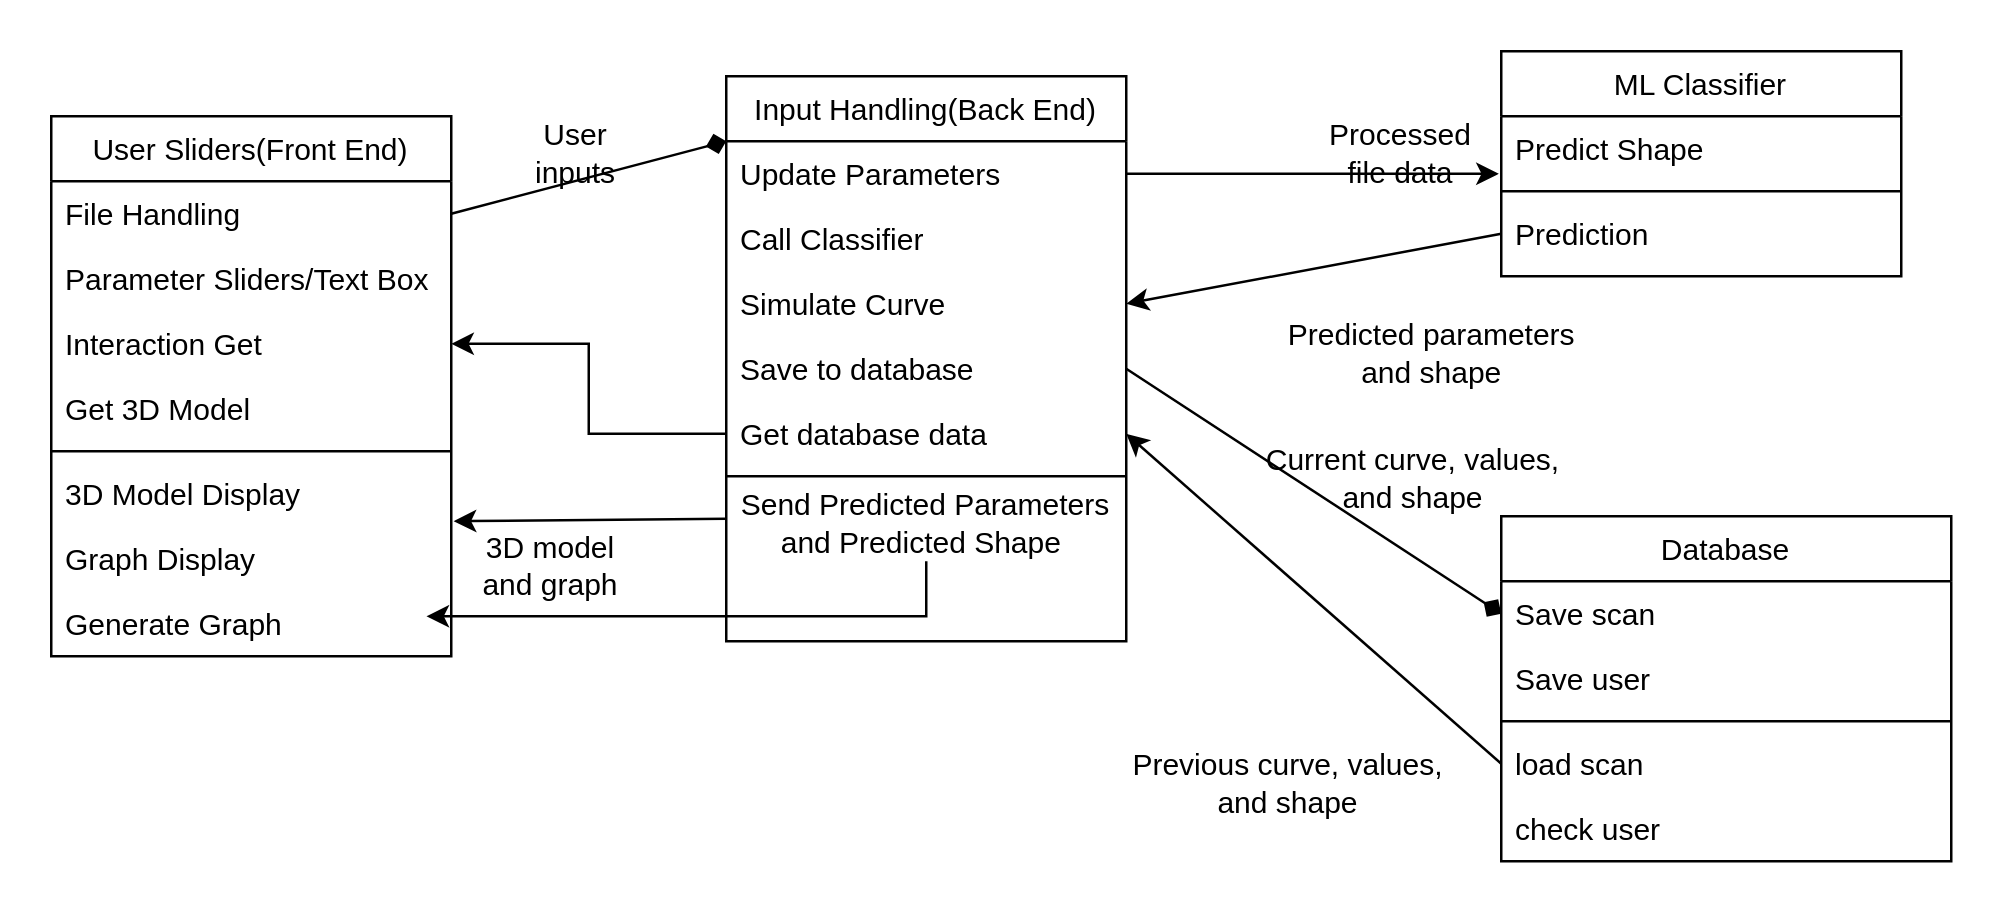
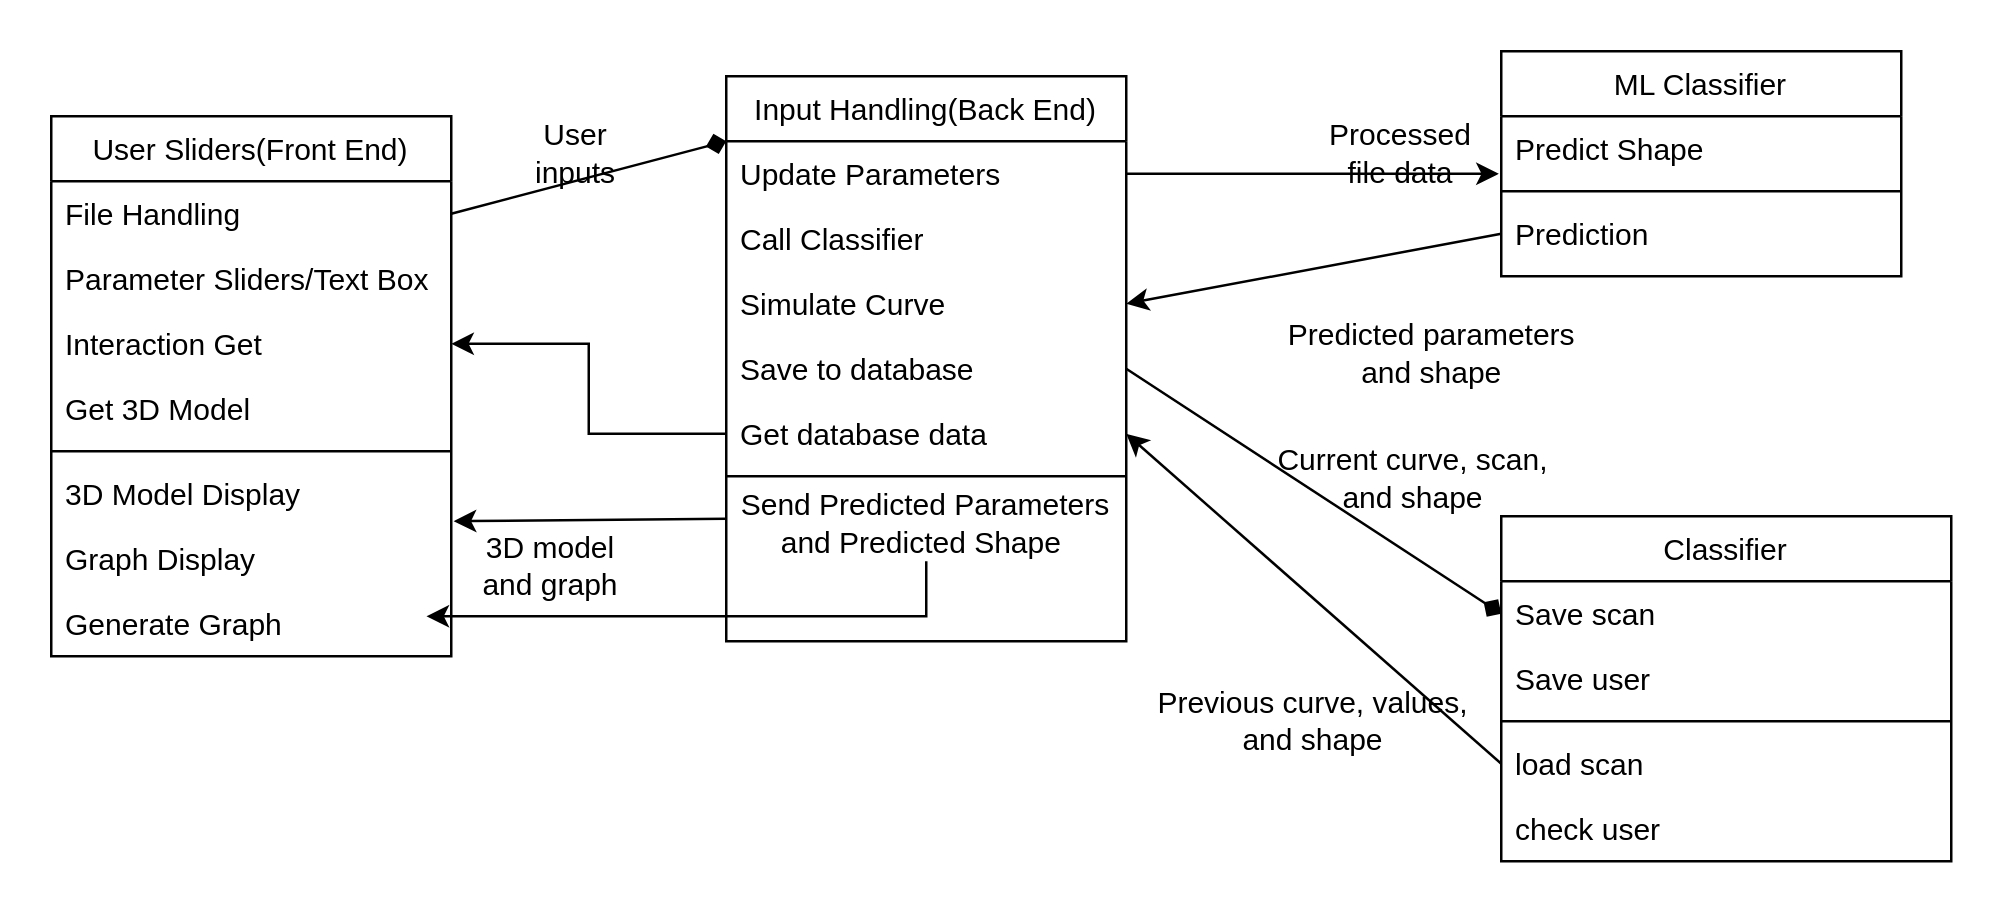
- <mxCell id="38" value="Current curve, values, and shape" style="text;html=1;align=center;verticalAlign=middle;whiteSpace=wrap;rounded=0;" parent="1" vertex="1"><mxGeometry x="500" y="176" width="130" height="30" as="geometry" /></mxCell>
+ <mxCell id="38" value="Current curve, scan, and shape" style="text;html=1;align=center;verticalAlign=middle;whiteSpace=wrap;rounded=0;" parent="1" vertex="1"><mxGeometry x="500" y="176" width="130" height="30" as="geometry" /></mxCell>
- <mxCell id="23" value="Database" style="swimlane;fontStyle=0;align=center;verticalAlign=top;childLayout=stackLayout;horizontal=1;startSize=26;horizontalStack=0;resizeParent=1;resizeLast=0;collapsible=1;marginBottom=0;rounded=0;shadow=0;strokeWidth=1;" parent="1" vertex="1"><mxGeometry x="600" y="206" width="180" height="138" as="geometry"><mxRectangle x="130" y="380" width="160" height="26" as="alternateBounds" /></mxGeometry></mxCell>
+ <mxCell id="23" value="Classifier" style="swimlane;fontStyle=0;align=center;verticalAlign=top;childLayout=stackLayout;horizontal=1;startSize=26;horizontalStack=0;resizeParent=1;resizeLast=0;collapsible=1;marginBottom=0;rounded=0;shadow=0;strokeWidth=1;" parent="1" vertex="1"><mxGeometry x="600" y="206" width="180" height="138" as="geometry"><mxRectangle x="130" y="380" width="160" height="26" as="alternateBounds" /></mxGeometry></mxCell>
- <mxCell id="40" value="Previous curve, values, and shape" style="text;html=1;align=center;verticalAlign=middle;whiteSpace=wrap;rounded=0;" parent="1" vertex="1"><mxGeometry x="450" y="298" width="130" height="30" as="geometry" /></mxCell>
+ <mxCell id="40" value="Previous curve, values, and shape" style="text;html=1;align=center;verticalAlign=middle;whiteSpace=wrap;rounded=0;" parent="1" vertex="1"><mxGeometry x="460" y="273" width="130" height="30" as="geometry" /></mxCell>
